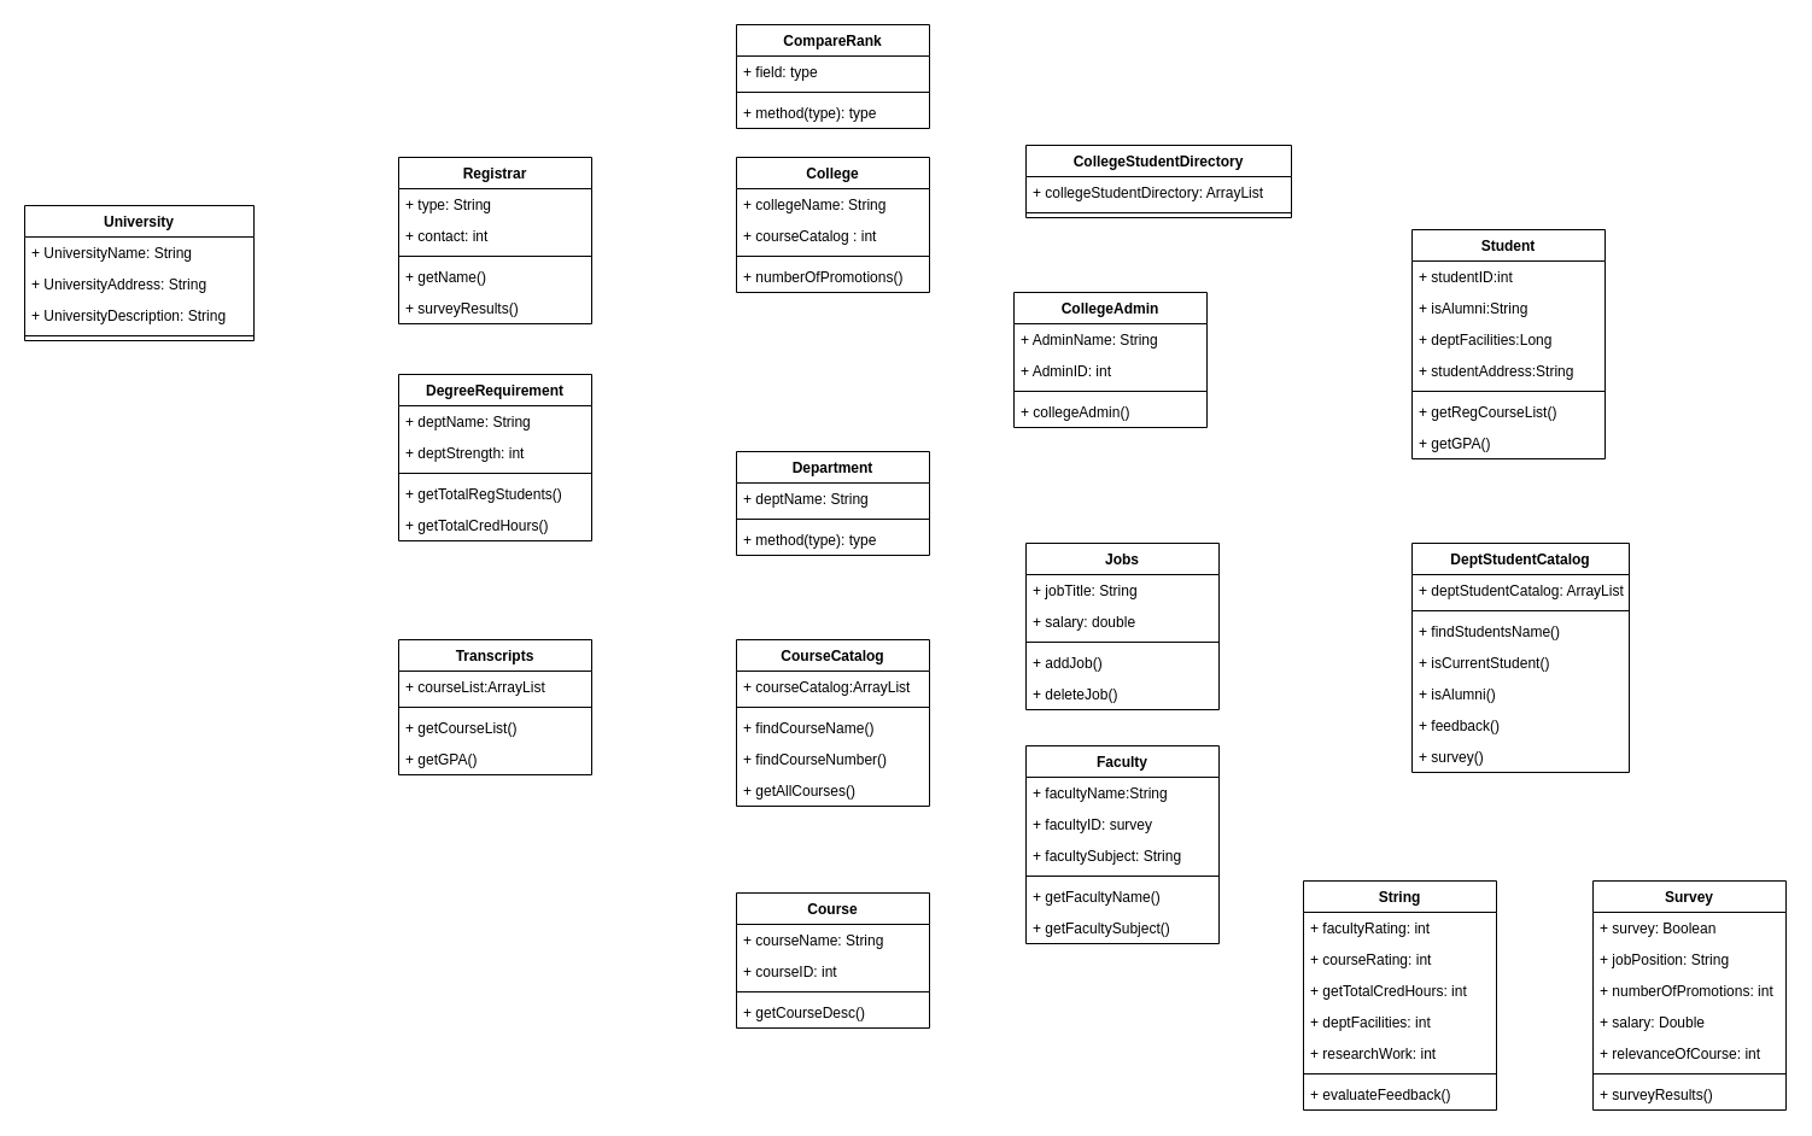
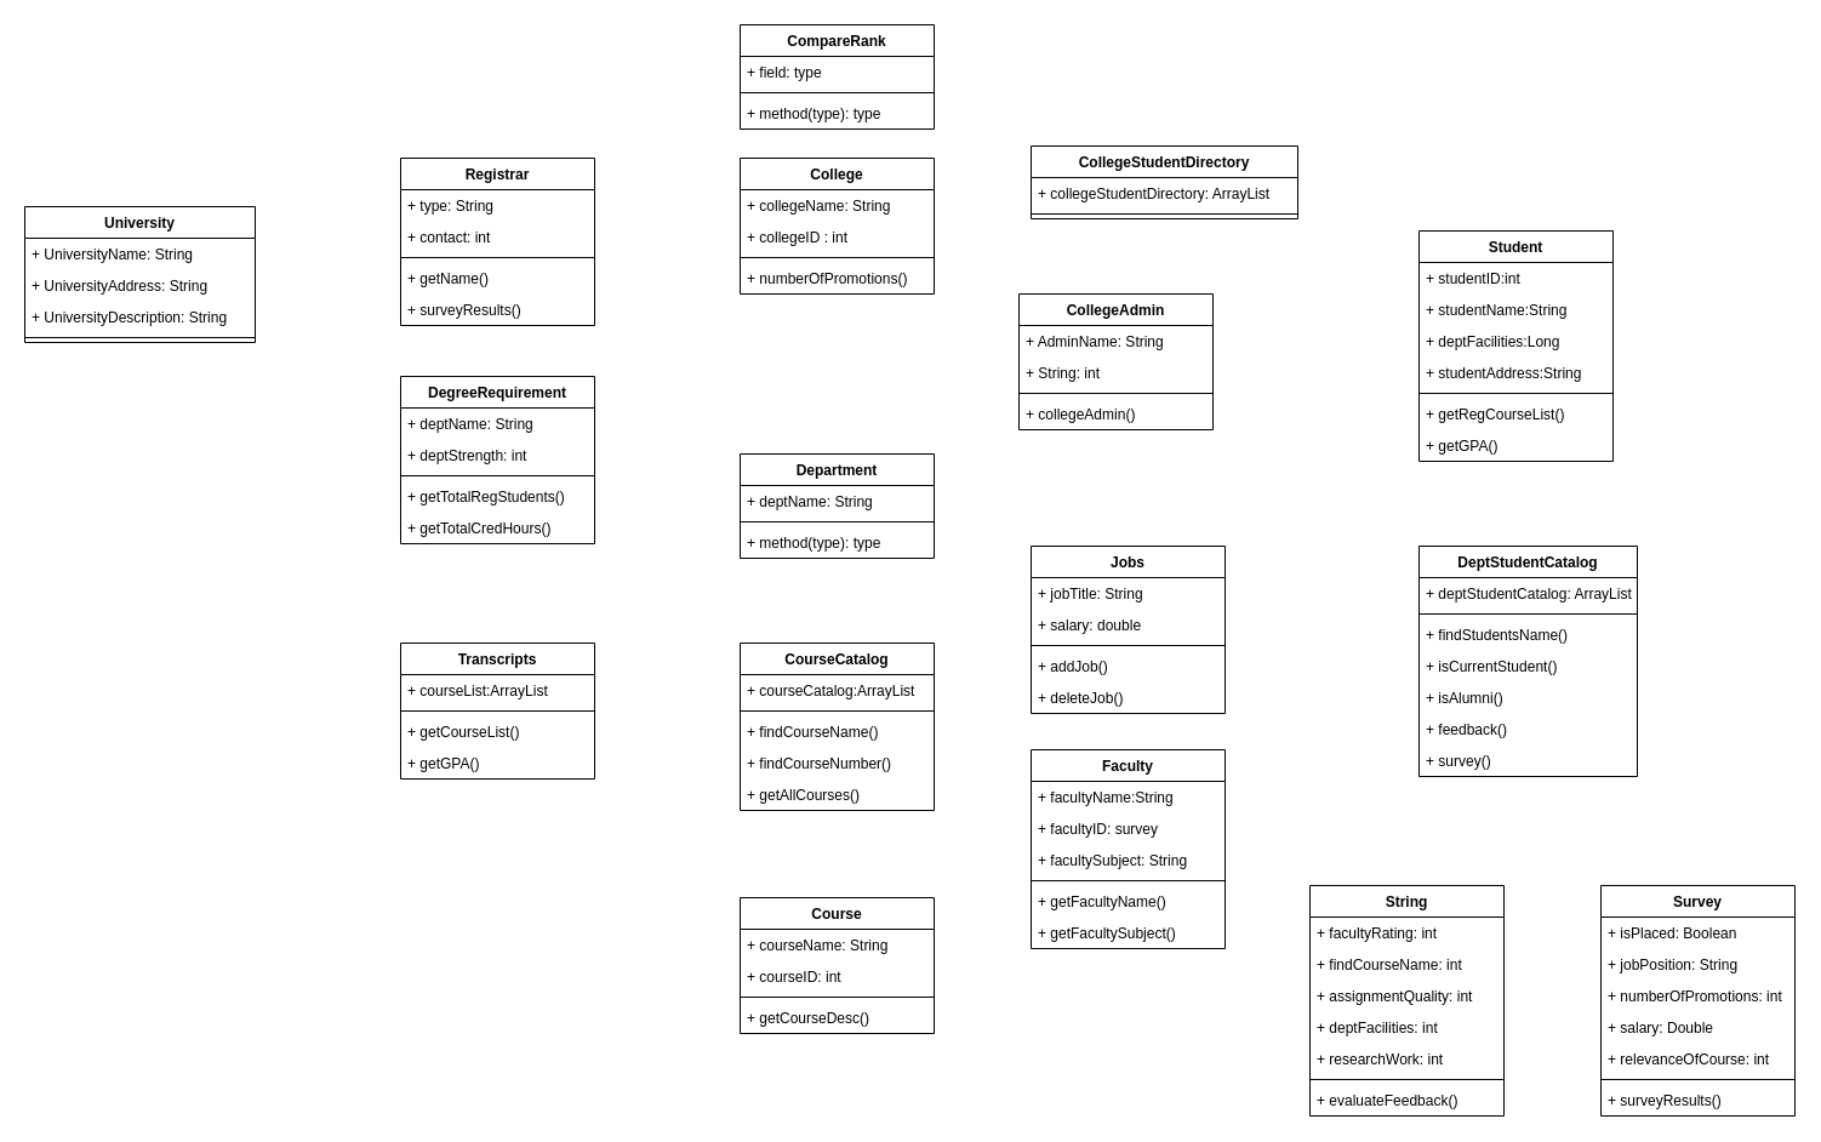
- <mxCell id="44" value="+ courseCatalog : int" style="text;strokeColor=none;fillColor=none;align=left;verticalAlign=top;spacingLeft=4;spacingRight=4;overflow=hidden;rotatable=0;points=[[0,0.5],[1,0.5]];portConstraint=eastwest;" vertex="1" parent="42"><mxGeometry y="52" width="160" height="26" as="geometry" /></mxCell>
+ <mxCell id="44" value="+ collegeID : int" style="text;strokeColor=none;fillColor=none;align=left;verticalAlign=top;spacingLeft=4;spacingRight=4;overflow=hidden;rotatable=0;points=[[0,0.5],[1,0.5]];portConstraint=eastwest;" vertex="1" parent="42"><mxGeometry y="52" width="160" height="26" as="geometry" /></mxCell>
- <mxCell id="24" value="+ isAlumni:String" style="text;strokeColor=none;fillColor=none;align=left;verticalAlign=top;spacingLeft=4;spacingRight=4;overflow=hidden;rotatable=0;points=[[0,0.5],[1,0.5]];portConstraint=eastwest;" vertex="1" parent="22"><mxGeometry y="52" width="160" height="26" as="geometry" /></mxCell>
+ <mxCell id="24" value="+ studentName:String" style="text;strokeColor=none;fillColor=none;align=left;verticalAlign=top;spacingLeft=4;spacingRight=4;overflow=hidden;rotatable=0;points=[[0,0.5],[1,0.5]];portConstraint=eastwest;" vertex="1" parent="22"><mxGeometry y="52" width="160" height="26" as="geometry" /></mxCell>
- <mxCell id="95" value="+ AdminID: int" style="text;strokeColor=none;fillColor=none;align=left;verticalAlign=top;spacingLeft=4;spacingRight=4;overflow=hidden;rotatable=0;points=[[0,0.5],[1,0.5]];portConstraint=eastwest;" vertex="1" parent="93"><mxGeometry y="52" width="160" height="26" as="geometry" /></mxCell>
+ <mxCell id="95" value="+ String: int" style="text;strokeColor=none;fillColor=none;align=left;verticalAlign=top;spacingLeft=4;spacingRight=4;overflow=hidden;rotatable=0;points=[[0,0.5],[1,0.5]];portConstraint=eastwest;" vertex="1" parent="93"><mxGeometry y="52" width="160" height="26" as="geometry" /></mxCell>
- <mxCell id="74" value="+ survey: Boolean" style="text;strokeColor=none;fillColor=none;align=left;verticalAlign=top;spacingLeft=4;spacingRight=4;overflow=hidden;rotatable=0;points=[[0,0.5],[1,0.5]];portConstraint=eastwest;" vertex="1" parent="73"><mxGeometry y="26" width="160" height="26" as="geometry" /></mxCell>
+ <mxCell id="74" value="+ isPlaced: Boolean" style="text;strokeColor=none;fillColor=none;align=left;verticalAlign=top;spacingLeft=4;spacingRight=4;overflow=hidden;rotatable=0;points=[[0,0.5],[1,0.5]];portConstraint=eastwest;" vertex="1" parent="73"><mxGeometry y="26" width="160" height="26" as="geometry" /></mxCell>
- <mxCell id="67" value="+ courseRating: int" style="text;strokeColor=none;fillColor=none;align=left;verticalAlign=top;spacingLeft=4;spacingRight=4;overflow=hidden;rotatable=0;points=[[0,0.5],[1,0.5]];portConstraint=eastwest;" vertex="1" parent="65"><mxGeometry y="52" width="160" height="26" as="geometry" /></mxCell>
+ <mxCell id="67" value="+ findCourseName: int" style="text;strokeColor=none;fillColor=none;align=left;verticalAlign=top;spacingLeft=4;spacingRight=4;overflow=hidden;rotatable=0;points=[[0,0.5],[1,0.5]];portConstraint=eastwest;" vertex="1" parent="65"><mxGeometry y="52" width="160" height="26" as="geometry" /></mxCell>
- <mxCell id="68" value="+ getTotalCredHours: int" style="text;strokeColor=none;fillColor=none;align=left;verticalAlign=top;spacingLeft=4;spacingRight=4;overflow=hidden;rotatable=0;points=[[0,0.5],[1,0.5]];portConstraint=eastwest;" vertex="1" parent="65"><mxGeometry y="78" width="160" height="26" as="geometry" /></mxCell>
+ <mxCell id="68" value="+ assignmentQuality: int" style="text;strokeColor=none;fillColor=none;align=left;verticalAlign=top;spacingLeft=4;spacingRight=4;overflow=hidden;rotatable=0;points=[[0,0.5],[1,0.5]];portConstraint=eastwest;" vertex="1" parent="65"><mxGeometry y="78" width="160" height="26" as="geometry" /></mxCell>
